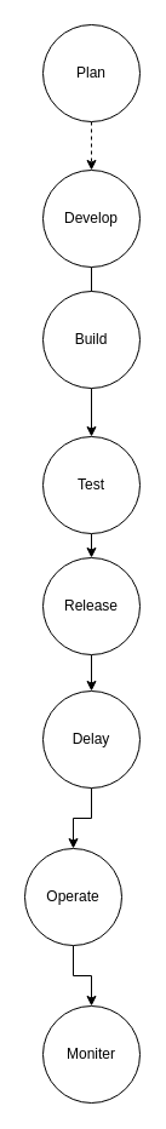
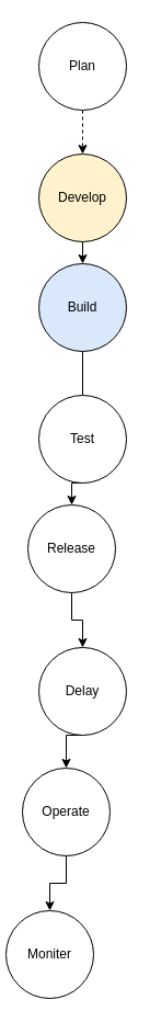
- <mxCell id="9" value="Develop" style="ellipse;whiteSpace=wrap;html=1;aspect=fixed;" vertex="1" parent="1"><mxGeometry x="35" y="140" width="80" height="80" as="geometry" /></mxCell>
+ <mxCell id="9" value="Develop" style="ellipse;whiteSpace=wrap;html=1;aspect=fixed;fillColor=#fff2cc;" vertex="1" parent="1"><mxGeometry x="35" y="140" width="80" height="80" as="geometry" /></mxCell>
- <mxCell id="8" style="edgeStyle=orthogonalEdgeStyle;rounded=0;orthogonalLoop=1;jettySize=auto;html=1;exitX=0.5;exitY=1;exitDx=0;exitDy=0;entryX=0.5;entryY=0;entryDx=0;entryDy=0;endArrow=none;" edge="1" parent="1" source="9" target="3"><mxGeometry relative="1" as="geometry" /></mxCell>
+ <mxCell id="8" style="edgeStyle=orthogonalEdgeStyle;rounded=0;orthogonalLoop=1;jettySize=auto;html=1;exitX=0.5;exitY=1;exitDx=0;exitDy=0;entryX=0.5;entryY=0;entryDx=0;entryDy=0;" edge="1" parent="1" source="9" target="3"><mxGeometry relative="1" as="geometry" /></mxCell>
- <mxCell id="3" value="Build" style="ellipse;whiteSpace=wrap;html=1;aspect=fixed;" vertex="1" parent="1"><mxGeometry x="35" y="240" width="80" height="80" as="geometry" /></mxCell>
+ <mxCell id="3" value="Build" style="ellipse;whiteSpace=wrap;html=1;aspect=fixed;fillColor=#dae8fc;" vertex="1" parent="1"><mxGeometry x="35" y="240" width="80" height="80" as="geometry" /></mxCell>
- <mxCell id="2" style="edgeStyle=orthogonalEdgeStyle;rounded=0;orthogonalLoop=1;jettySize=auto;html=1;exitX=0.5;exitY=1;exitDx=0;exitDy=0;entryX=0.5;entryY=0;entryDx=0;entryDy=0;" edge="1" parent="1" source="3" target="13"><mxGeometry relative="1" as="geometry" /></mxCell>
+ <mxCell id="2" style="edgeStyle=orthogonalEdgeStyle;rounded=0;orthogonalLoop=1;jettySize=auto;html=1;exitX=0.5;exitY=1;exitDx=0;exitDy=0;entryX=0.5;entryY=0;entryDx=0;entryDy=0;endArrow=none;" edge="1" parent="1" source="3" target="13"><mxGeometry relative="1" as="geometry" /></mxCell>
- <mxCell id="11" value="Release" style="ellipse;whiteSpace=wrap;html=1;aspect=fixed;" vertex="1" parent="1"><mxGeometry x="35" y="460" width="80" height="80" as="geometry" /></mxCell>
+ <mxCell id="11" value="Release" style="ellipse;whiteSpace=wrap;html=1;aspect=fixed;" vertex="1" parent="1"><mxGeometry x="25" y="460" width="80" height="80" as="geometry" /></mxCell>
- <mxCell id="7" value="Delay" style="ellipse;whiteSpace=wrap;html=1;aspect=fixed;" vertex="1" parent="1"><mxGeometry x="35" y="570" width="80" height="80" as="geometry" /></mxCell>
+ <mxCell id="7" value="Delay" style="ellipse;whiteSpace=wrap;html=1;aspect=fixed;" vertex="1" parent="1"><mxGeometry x="35" y="590" width="80" height="80" as="geometry" /></mxCell>
- <mxCell id="16" value="Moniter" style="ellipse;whiteSpace=wrap;html=1;aspect=fixed;" vertex="1" parent="1"><mxGeometry x="35" y="830" width="80" height="80" as="geometry" /></mxCell>
+ <mxCell id="16" value="Moniter" style="ellipse;whiteSpace=wrap;html=1;aspect=fixed;" vertex="1" parent="1"><mxGeometry x="5" y="830" width="80" height="80" as="geometry" /></mxCell>
